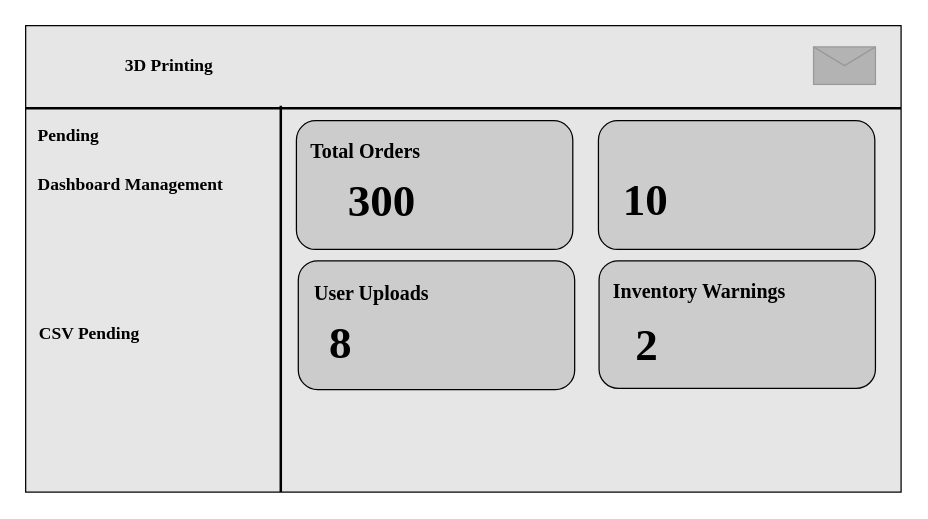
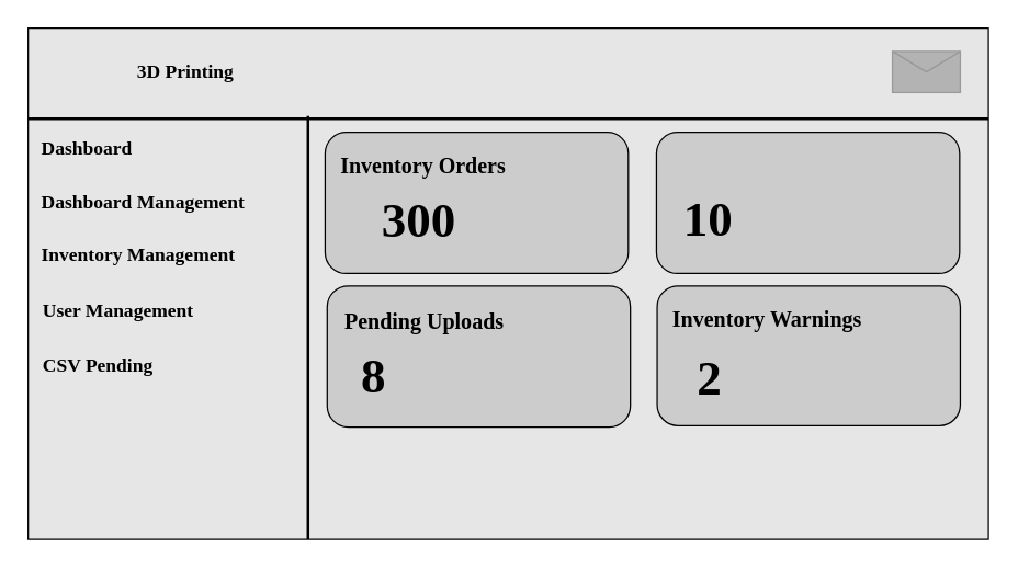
- <mxCell id="5" value="&lt;font face=&quot;Verdana&quot; style=&quot;font-size: 14px;&quot;&gt;&lt;b&gt;Pending&lt;/b&gt;&lt;/font&gt;" style="text;html=1;align=left;verticalAlign=middle;whiteSpace=wrap;rounded=0;" parent="1" vertex="1"><mxGeometry x="28" y="93" width="182" height="32" as="geometry" /></mxCell>
+ <mxCell id="5" value="&lt;font face=&quot;Verdana&quot; style=&quot;font-size: 14px;&quot;&gt;&lt;b&gt;Dashboard&lt;/b&gt;&lt;/font&gt;" style="text;html=1;align=left;verticalAlign=middle;whiteSpace=wrap;rounded=0;" parent="1" vertex="1"><mxGeometry x="28" y="93" width="182" height="32" as="geometry" /></mxCell>
- <mxCell id="11" value="&lt;font style=&quot;font-size: 16px;&quot; face=&quot;Verdana&quot;&gt;&lt;b style=&quot;&quot;&gt;Total Orders&lt;/b&gt;&lt;/font&gt;" style="text;html=1;align=left;verticalAlign=middle;whiteSpace=wrap;rounded=0;" parent="1" vertex="1"><mxGeometry x="246" y="105" width="200" height="30" as="geometry" /></mxCell>
+ <mxCell id="11" value="&lt;font style=&quot;font-size: 16px;&quot; face=&quot;Verdana&quot;&gt;&lt;b style=&quot;&quot;&gt;Inventory Orders&lt;/b&gt;&lt;/font&gt;" style="text;html=1;align=left;verticalAlign=middle;whiteSpace=wrap;rounded=0;" parent="1" vertex="1"><mxGeometry x="246" y="105" width="200" height="30" as="geometry" /></mxCell>
+ <mxCell id="7" value="&lt;font face=&quot;Verdana&quot;&gt;&lt;span style=&quot;font-size: 14px;&quot;&gt;&lt;b&gt;Inventory Management&lt;/b&gt;&lt;/span&gt;&lt;/font&gt;" style="text;html=1;align=left;verticalAlign=middle;whiteSpace=wrap;rounded=0;" parent="1" vertex="1"><mxGeometry x="28" y="170" width="190" height="32" as="geometry" /></mxCell>
+ <mxCell id="8" value="&lt;font face=&quot;Verdana&quot;&gt;&lt;span style=&quot;font-size: 14px;&quot;&gt;&lt;b&gt;User Management&lt;/b&gt;&lt;/span&gt;&lt;/font&gt;" style="text;html=1;align=left;verticalAlign=middle;whiteSpace=wrap;rounded=0;" parent="1" vertex="1"><mxGeometry x="29" y="211" width="182" height="32" as="geometry" /></mxCell>
- <mxCell id="16" value="&lt;font style=&quot;font-size: 16px;&quot; face=&quot;Verdana&quot;&gt;&lt;b style=&quot;&quot;&gt;User Uploads&lt;/b&gt;&lt;/font&gt;" style="text;html=1;align=left;verticalAlign=middle;whiteSpace=wrap;rounded=0;" parent="1" vertex="1"><mxGeometry x="249" y="219" width="200" height="30" as="geometry" /></mxCell>
+ <mxCell id="16" value="&lt;font style=&quot;font-size: 16px;&quot; face=&quot;Verdana&quot;&gt;&lt;b style=&quot;&quot;&gt;Pending Uploads&lt;/b&gt;&lt;/font&gt;" style="text;html=1;align=left;verticalAlign=middle;whiteSpace=wrap;rounded=0;" parent="1" vertex="1"><mxGeometry x="249" y="219" width="200" height="30" as="geometry" /></mxCell>
